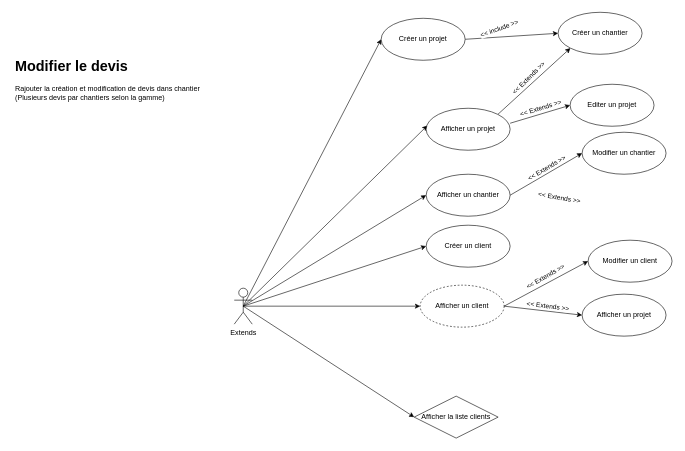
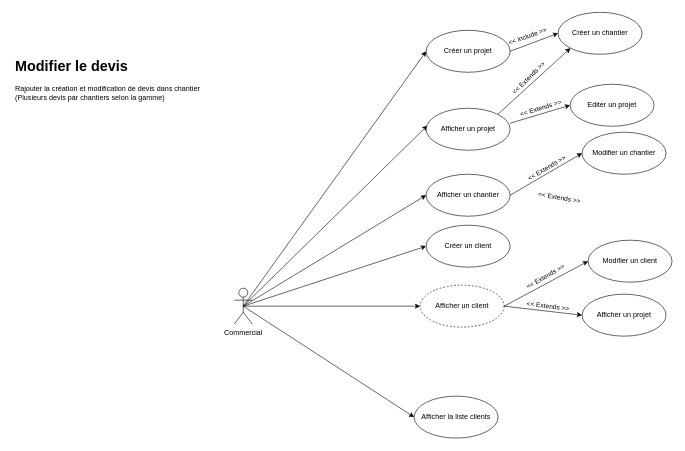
- <mxCell id="11" value="Créer un projet" style="ellipse;whiteSpace=wrap;html=1;" parent="1" vertex="1"><mxGeometry x="635" y="30" width="140" height="70" as="geometry" /></mxCell>
+ <mxCell id="11" value="Créer un projet" style="ellipse;whiteSpace=wrap;html=1;" parent="1" vertex="1"><mxGeometry x="710" y="50" width="140" height="70" as="geometry" /></mxCell>
- <mxCell id="8" value="Extends" style="shape=umlActor;verticalLabelPosition=bottom;labelBackgroundColor=#ffffff;verticalAlign=top;html=1;" parent="1" vertex="1"><mxGeometry x="390" y="480" width="30" height="60" as="geometry" /></mxCell>
+ <mxCell id="8" value="Commercial" style="shape=umlActor;verticalLabelPosition=bottom;labelBackgroundColor=#ffffff;verticalAlign=top;html=1;" parent="1" vertex="1"><mxGeometry x="390" y="480" width="30" height="60" as="geometry" /></mxCell>
- <mxCell id="13" value="Afficher la liste clients" style="rhombus;whiteSpace=wrap;html=1;" parent="1" vertex="1"><mxGeometry x="690" y="660" width="140" height="70" as="geometry" /></mxCell>
+ <mxCell id="13" value="Afficher la liste clients" style="ellipse;whiteSpace=wrap;html=1;" parent="1" vertex="1"><mxGeometry x="690" y="660" width="140" height="70" as="geometry" /></mxCell>
